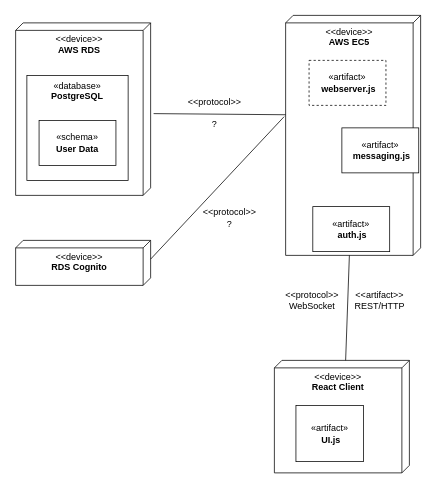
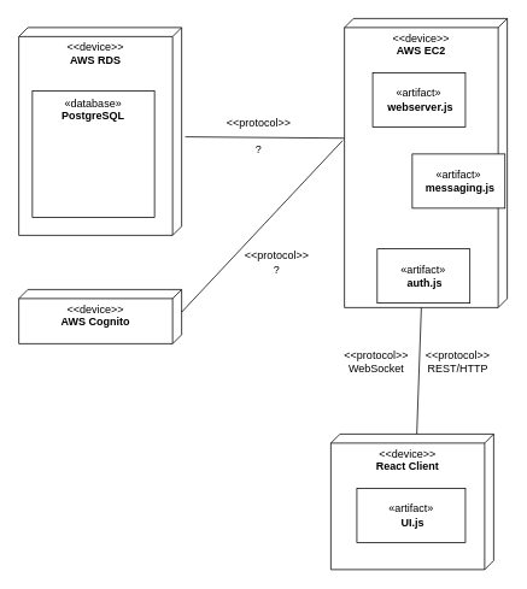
- <mxCell id="3" value="&amp;lt;&amp;lt;device&amp;gt;&amp;gt;&lt;br&gt;&lt;b&gt;AWS EC5&lt;/b&gt;" style="verticalAlign=top;align=center;spacingTop=8;spacingLeft=2;spacingRight=12;shape=cube;size=10;direction=south;fontStyle=0;html=1;whiteSpace=wrap;" vertex="1" parent="1"><mxGeometry x="380" y="20" width="180" height="320" as="geometry" /></mxCell>
+ <mxCell id="3" value="&amp;lt;&amp;lt;device&amp;gt;&amp;gt;&lt;br&gt;&lt;b&gt;AWS EC2&lt;/b&gt;" style="verticalAlign=top;align=center;spacingTop=8;spacingLeft=2;spacingRight=12;shape=cube;size=10;direction=south;fontStyle=0;html=1;whiteSpace=wrap;" vertex="1" parent="1"><mxGeometry x="380" y="20" width="180" height="320" as="geometry" /></mxCell>
- <mxCell id="8" value="«artifact»&lt;br&gt;&lt;b&gt;&amp;nbsp;webserver.js&lt;/b&gt;" style="html=1;whiteSpace=wrap;verticalAlign=middle;dashed=1;" vertex="1" parent="1"><mxGeometry x="411.25" y="80" width="102.5" height="60" as="geometry" /></mxCell>
+ <mxCell id="8" value="«artifact»&lt;br&gt;&lt;b&gt;&amp;nbsp;webserver.js&lt;/b&gt;" style="html=1;whiteSpace=wrap;verticalAlign=middle;" vertex="1" parent="1"><mxGeometry x="411.25" y="80" width="102.5" height="60" as="geometry" /></mxCell>
- <mxCell id="5" value="«schema»&lt;br&gt;&lt;b&gt;User Data&lt;/b&gt;" style="html=1;whiteSpace=wrap;verticalAlign=middle;" vertex="1" parent="1"><mxGeometry x="51.25" y="160" width="102.5" height="60" as="geometry" /></mxCell>
- <mxCell id="11" value="&amp;lt;&amp;lt;device&amp;gt;&amp;gt;&lt;br&gt;&lt;b&gt;RDS Cognito&lt;/b&gt;" style="verticalAlign=top;align=center;spacingTop=8;spacingLeft=2;spacingRight=12;shape=cube;size=10;direction=south;fontStyle=0;html=1;whiteSpace=wrap;" vertex="1" parent="1"><mxGeometry x="20" y="320" width="180" height="60" as="geometry" /></mxCell>
+ <mxCell id="11" value="&amp;lt;&amp;lt;device&amp;gt;&amp;gt;&lt;br&gt;&lt;b&gt;AWS Cognito&lt;/b&gt;" style="verticalAlign=top;align=center;spacingTop=8;spacingLeft=2;spacingRight=12;shape=cube;size=10;direction=south;fontStyle=0;html=1;whiteSpace=wrap;" vertex="1" parent="1"><mxGeometry x="20" y="320" width="180" height="60" as="geometry" /></mxCell>
- <mxCell id="17" value="&lt;font style=&quot;font-size: 12px;&quot;&gt;&amp;lt;&amp;lt;artifact&amp;gt;&amp;gt;&lt;br&gt;REST/HTTP&lt;br&gt;&lt;/font&gt;" style="text;html=1;align=center;verticalAlign=middle;resizable=0;points=[];autosize=1;strokeColor=none;fillColor=none;" vertex="1" parent="1"><mxGeometry x="460" y="380" width="90" height="40" as="geometry" /></mxCell>
+ <mxCell id="17" value="&lt;font style=&quot;font-size: 12px;&quot;&gt;&amp;lt;&amp;lt;protocol&amp;gt;&amp;gt;&lt;br&gt;REST/HTTP&lt;br&gt;&lt;/font&gt;" style="text;html=1;align=center;verticalAlign=middle;resizable=0;points=[];autosize=1;strokeColor=none;fillColor=none;" vertex="1" parent="1"><mxGeometry x="460" y="380" width="90" height="40" as="geometry" /></mxCell>
- <mxCell id="16" value="«artifact»&lt;br&gt;&lt;b&gt;&amp;nbsp;UI.js&lt;/b&gt;" style="html=1;whiteSpace=wrap;verticalAlign=middle;" vertex="1" parent="1"><mxGeometry x="393.75" y="540" width="90" height="75" as="geometry" /></mxCell>
+ <mxCell id="16" value="«artifact»&lt;br&gt;&lt;b&gt;&amp;nbsp;UI.js&lt;/b&gt;" style="html=1;whiteSpace=wrap;verticalAlign=middle;" vertex="1" parent="1"><mxGeometry x="393.75" y="540" width="120" height="60" as="geometry" /></mxCell>
